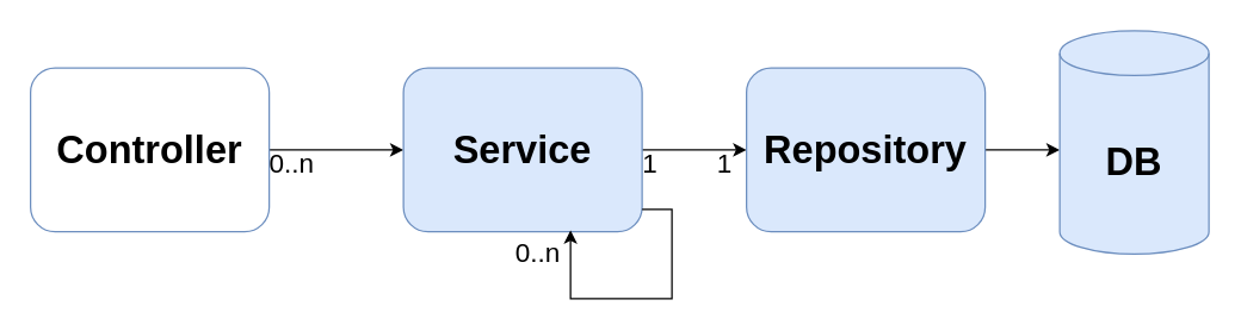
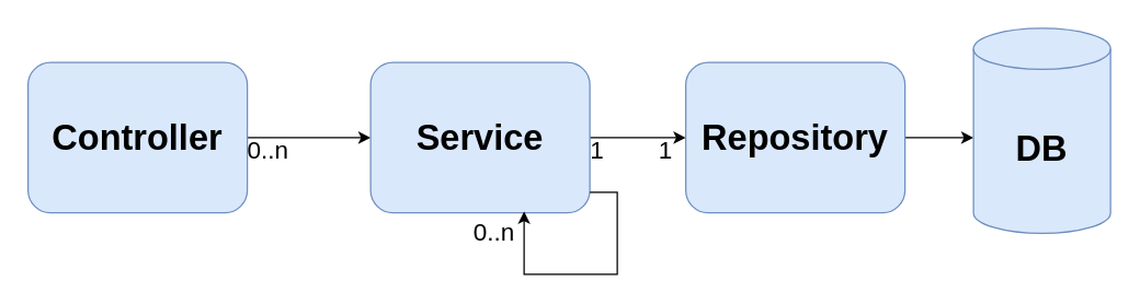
- <mxCell id="3" value="Controller" style="rounded=1;whiteSpace=wrap;html=1;fillColor=#ffffff;strokeColor=#6c8ebf;fontSize=26;fontStyle=1;" vertex="1" parent="1"><mxGeometry x="20" y="45" width="160" height="110" as="geometry" /></mxCell>
+ <mxCell id="3" value="Controller" style="rounded=1;whiteSpace=wrap;html=1;fillColor=#dae8fc;strokeColor=#6c8ebf;fontSize=26;fontStyle=1" vertex="1" parent="1"><mxGeometry x="20" y="45" width="160" height="110" as="geometry" /></mxCell>
